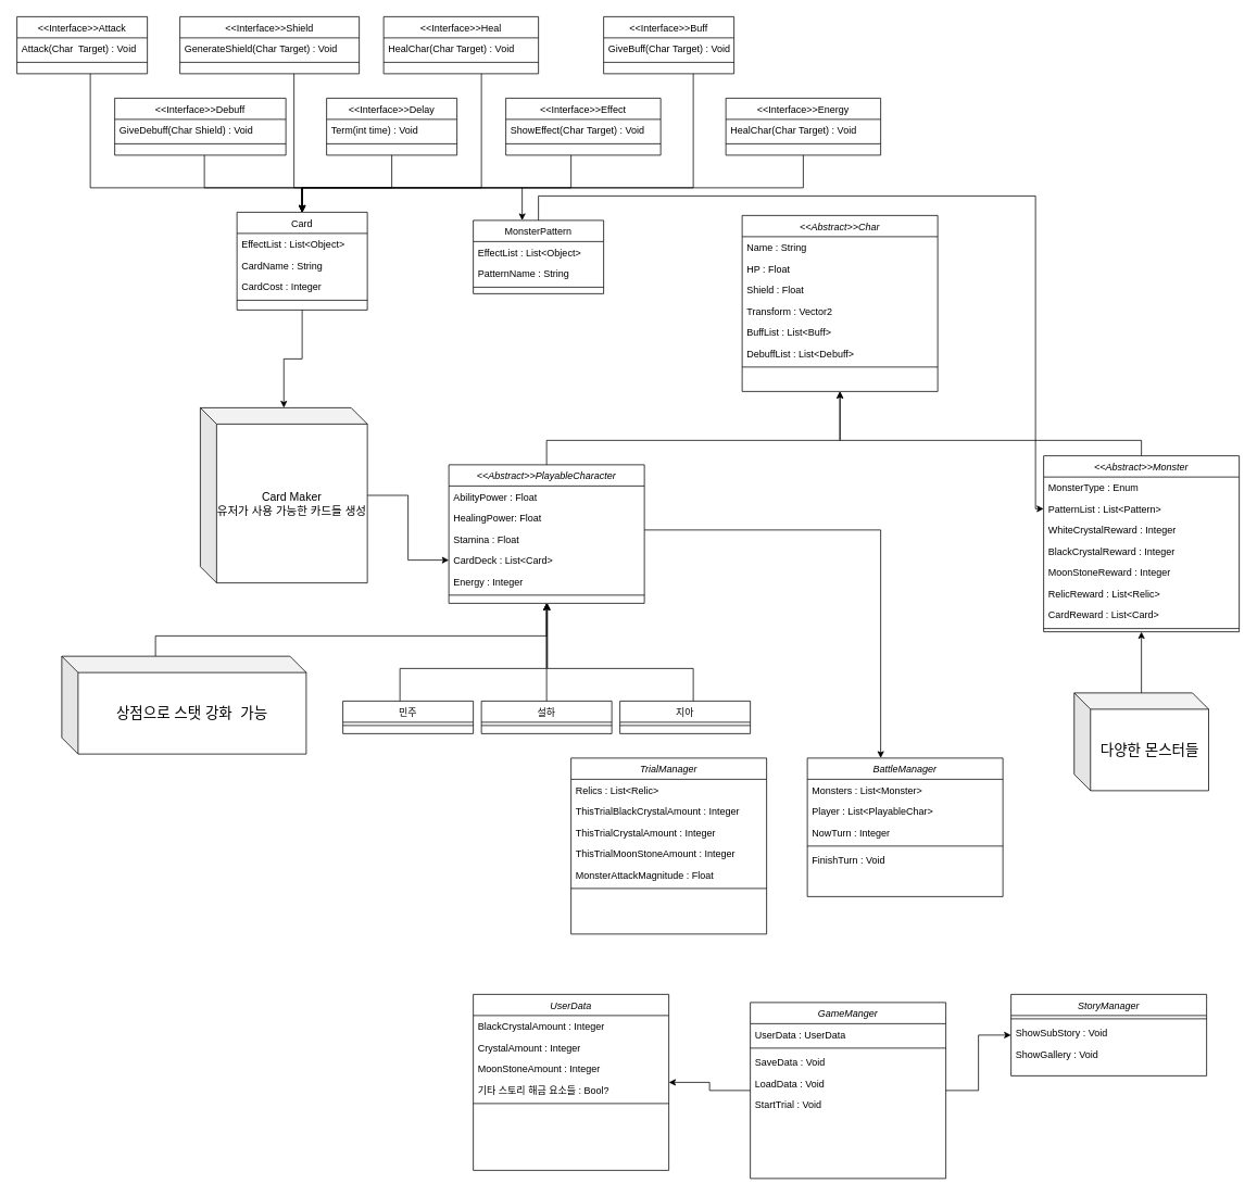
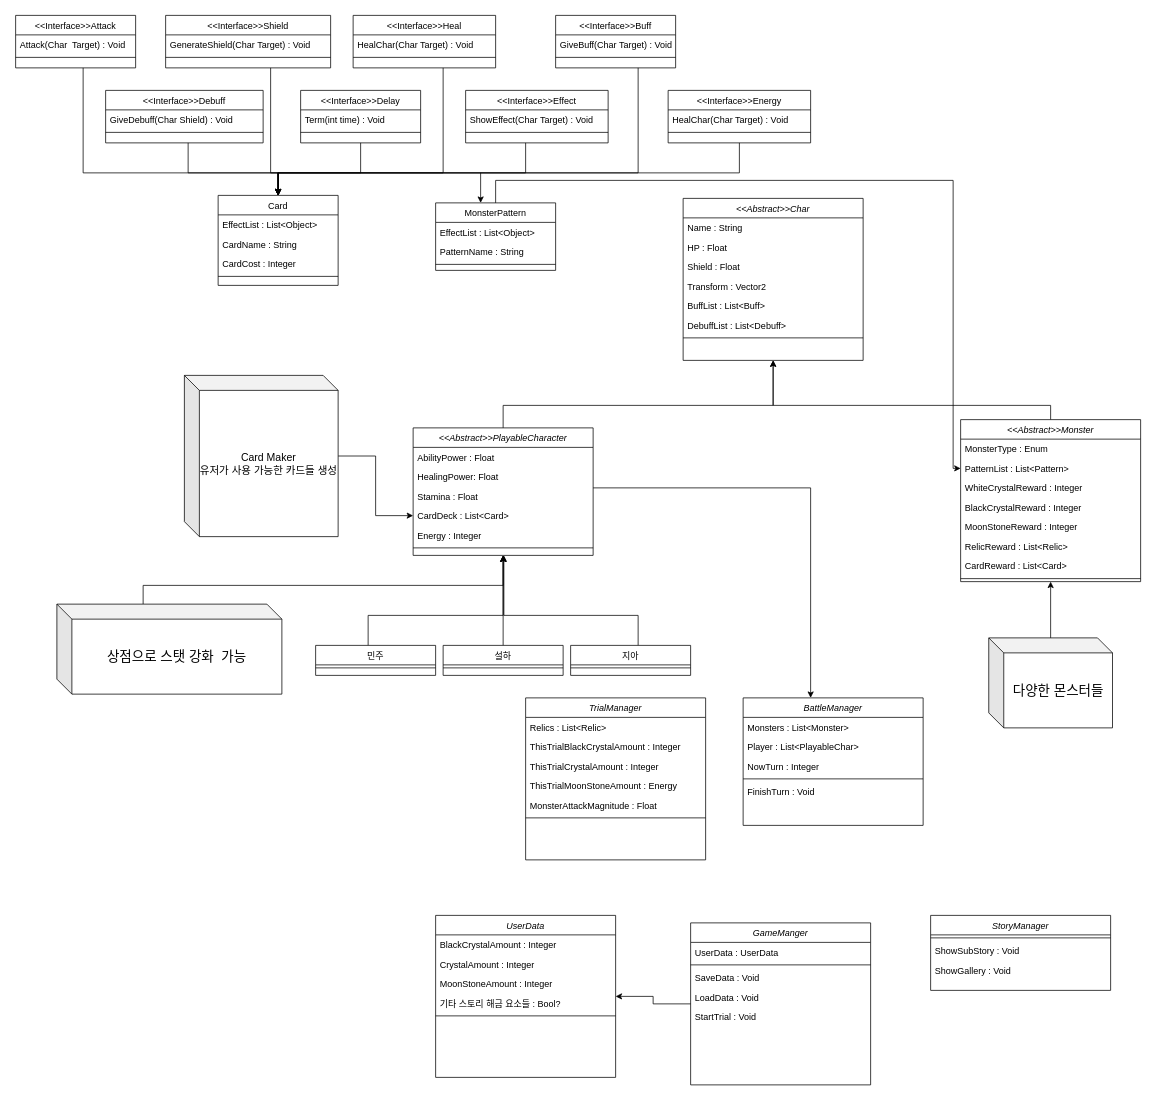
- <mxCell id="20" style="edgeStyle=orthogonalEdgeStyle;rounded=0;orthogonalLoop=1;jettySize=auto;html=1;" parent="1" source="21" target="55" edge="1"><mxGeometry relative="1" as="geometry" /></mxCell>
- <mxCell id="92" value="ThisTrialMoonStoneAmount : Integer" style="text;align=left;verticalAlign=top;spacingLeft=4;spacingRight=4;overflow=hidden;rotatable=0;points=[[0,0.5],[1,0.5]];portConstraint=eastwest;rounded=0;shadow=0;html=0;" vertex="1" parent="88"><mxGeometry y="104" width="240" height="26" as="geometry" /></mxCell>
+ <mxCell id="92" value="ThisTrialMoonStoneAmount : Energy" style="text;align=left;verticalAlign=top;spacingLeft=4;spacingRight=4;overflow=hidden;rotatable=0;points=[[0,0.5],[1,0.5]];portConstraint=eastwest;rounded=0;shadow=0;html=0;" vertex="1" parent="88"><mxGeometry y="104" width="240" height="26" as="geometry" /></mxCell>
- <mxCell id="95" style="edgeStyle=orthogonalEdgeStyle;rounded=0;orthogonalLoop=1;jettySize=auto;html=1;" edge="1" parent="1" source="97" target="109"><mxGeometry relative="1" as="geometry" /></mxCell>
